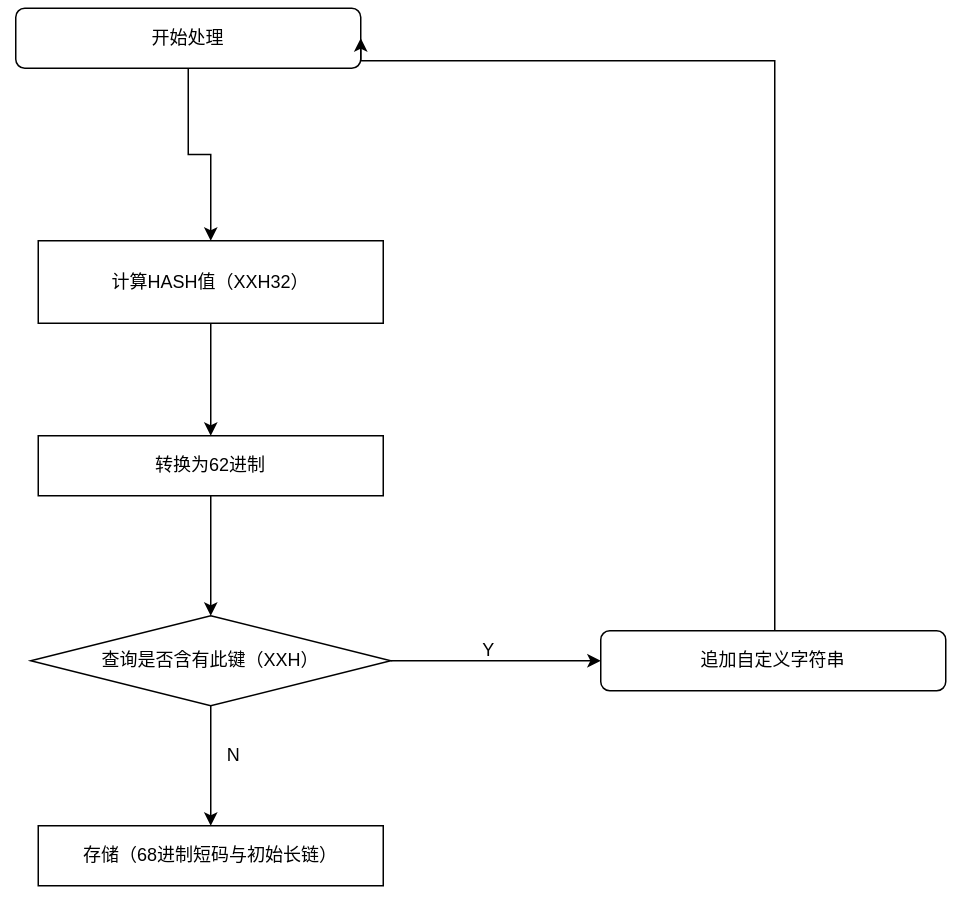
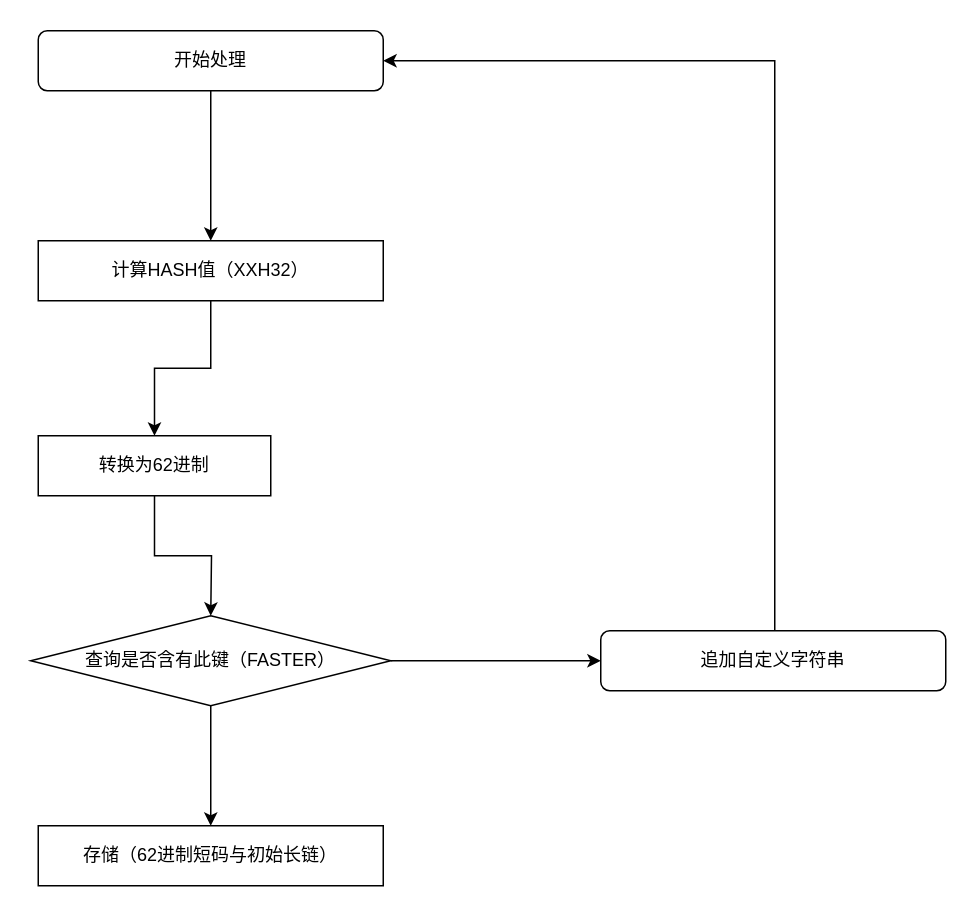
- <mxCell id="3" value="开始处理" style="rounded=1;whiteSpace=wrap;html=1;" vertex="1" parent="1"><mxGeometry x="10" y="5" width="230" height="40" as="geometry" /></mxCell>
+ <mxCell id="3" value="开始处理" style="rounded=1;whiteSpace=wrap;html=1;" vertex="1" parent="1"><mxGeometry x="25" y="20" width="230" height="40" as="geometry" /></mxCell>
- <mxCell id="5" value="计算HASH值（XXH32）" style="rounded=0;whiteSpace=wrap;html=1;" vertex="1" parent="1"><mxGeometry x="25" y="160" width="230" height="55" as="geometry" /></mxCell>
+ <mxCell id="5" value="计算HASH值（XXH32）" style="rounded=0;whiteSpace=wrap;html=1;" vertex="1" parent="1"><mxGeometry x="25" y="160" width="230" height="40" as="geometry" /></mxCell>
- <mxCell id="7" value="转换为62进制" style="rounded=0;whiteSpace=wrap;html=1;" vertex="1" parent="1"><mxGeometry x="25" y="290" width="230" height="40" as="geometry" /></mxCell>
+ <mxCell id="7" value="转换为62进制" style="rounded=0;whiteSpace=wrap;html=1;" vertex="1" parent="1"><mxGeometry x="25" y="290" width="155" height="40" as="geometry" /></mxCell>
- <mxCell id="15" value="Y" style="text;html=1;align=center;verticalAlign=middle;resizable=0;points=[];autosize=1;strokeColor=none;fillColor=none;" vertex="1" parent="1"><mxGeometry x="310" y="418" width="30" height="30" as="geometry" /></mxCell>
- <mxCell id="10" value="查询是否含有此键（XXH）" style="rhombus;whiteSpace=wrap;html=1;" vertex="1" parent="1"><mxGeometry x="20" y="410" width="240" height="60" as="geometry" /></mxCell>
+ <mxCell id="10" value="查询是否含有此键（FASTER）" style="rhombus;whiteSpace=wrap;html=1;" vertex="1" parent="1"><mxGeometry x="20" y="410" width="240" height="60" as="geometry" /></mxCell>
- <mxCell id="12" value="N" style="text;html=1;align=center;verticalAlign=middle;resizable=0;points=[];autosize=1;strokeColor=none;fillColor=none;" vertex="1" parent="1"><mxGeometry x="140" y="488" width="30" height="30" as="geometry" /></mxCell>
- <mxCell id="11" value="存储（68进制短码与初始长链）" style="whiteSpace=wrap;html=1;" vertex="1" parent="1"><mxGeometry x="25" y="550" width="230" height="40" as="geometry" /></mxCell>
+ <mxCell id="11" value="存储（62进制短码与初始长链）" style="whiteSpace=wrap;html=1;" vertex="1" parent="1"><mxGeometry x="25" y="550" width="230" height="40" as="geometry" /></mxCell>
